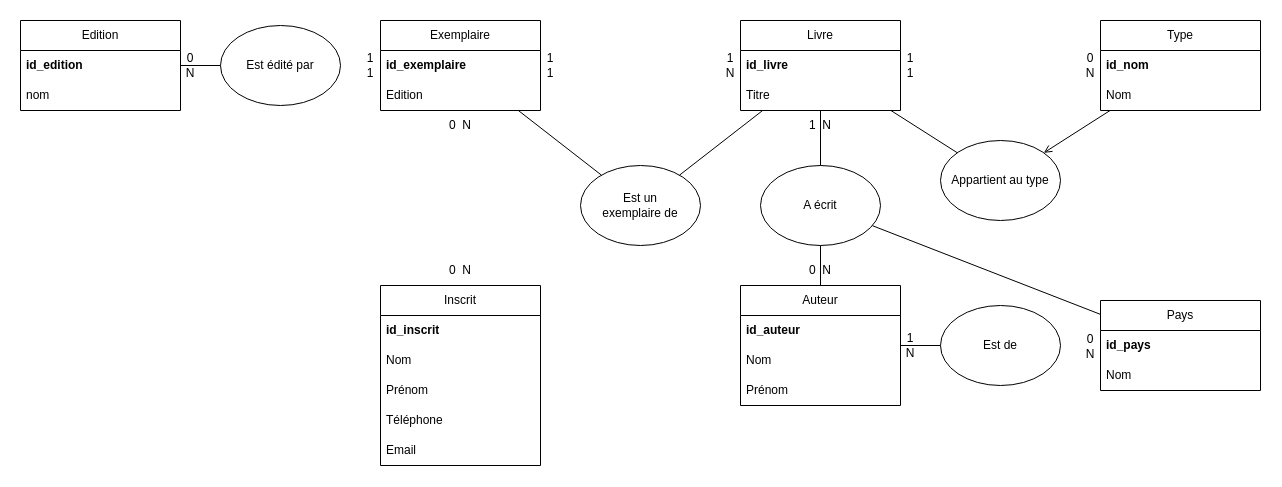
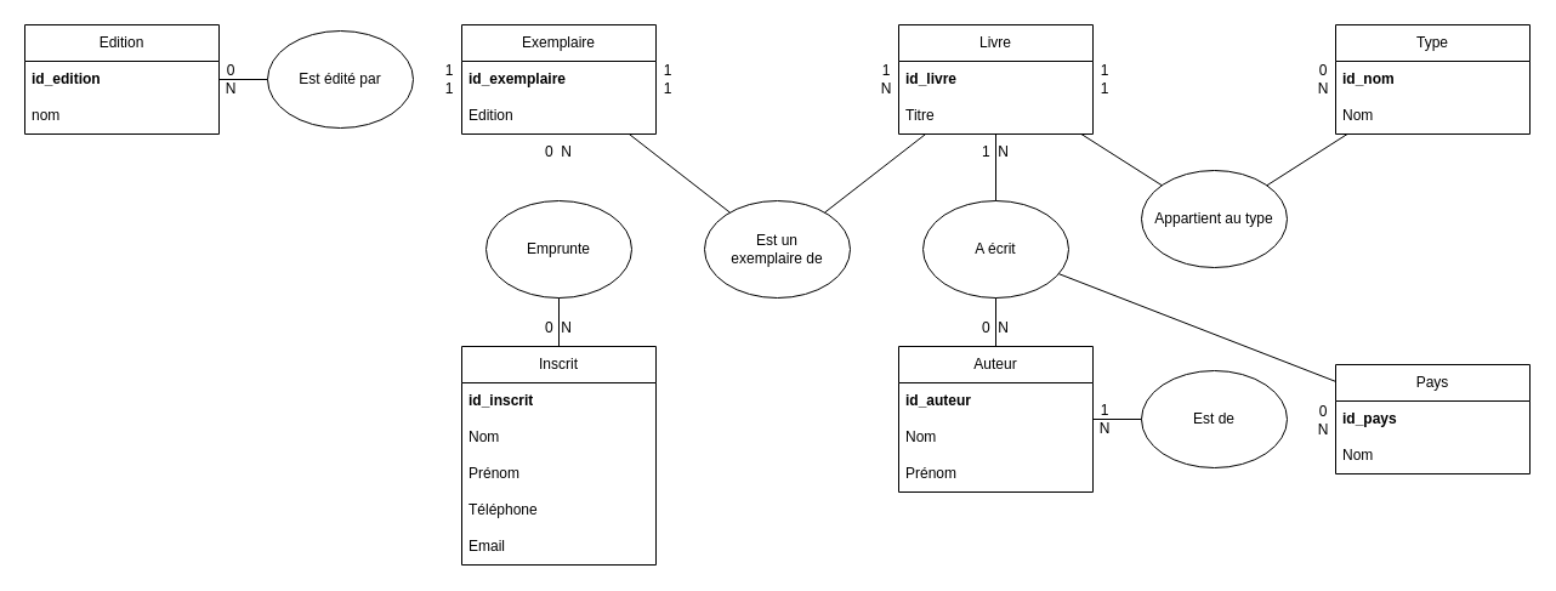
- <mxCell id="41" value="" style="endArrow=open;html=1;rounded=0;" parent="1" source="36" target="39" edge="1"><mxGeometry width="50" height="50" relative="1" as="geometry"><mxPoint x="780" y="235" as="sourcePoint" /><mxPoint x="830" y="185" as="targetPoint" /></mxGeometry></mxCell>
+ <mxCell id="41" value="" style="endArrow=none;html=1;rounded=0;" parent="1" source="36" target="39" edge="1"><mxGeometry width="50" height="50" relative="1" as="geometry"><mxPoint x="780" y="235" as="sourcePoint" /><mxPoint x="830" y="185" as="targetPoint" /></mxGeometry></mxCell>
+ <mxCell id="28" value="Emprunte" style="ellipse;whiteSpace=wrap;html=1;" parent="1" vertex="1"><mxGeometry x="400" y="165" width="120" height="80" as="geometry" /></mxCell>
+ <mxCell id="29" value="" style="endArrow=none;html=1;rounded=0;" parent="1" source="28" target="5" edge="1"><mxGeometry width="50" height="50" relative="1" as="geometry"><mxPoint x="440" y="235" as="sourcePoint" /><mxPoint x="460" y="285" as="targetPoint" /></mxGeometry></mxCell>
